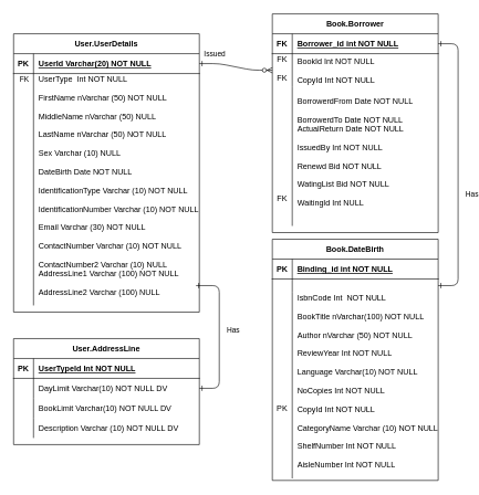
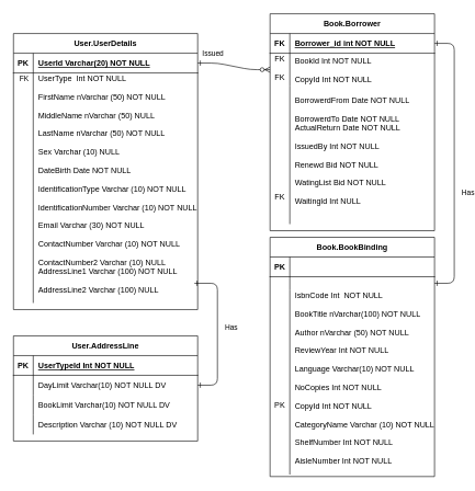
- <mxCell id="23" value="Book.DateBirth" style="shape=table;startSize=30;container=1;collapsible=1;childLayout=tableLayout;fixedRows=1;rowLines=0;fontStyle=1;align=center;resizeLast=1;" parent="1" vertex="1"><mxGeometry x="410" y="360" width="250" height="364" as="geometry" /></mxCell>
+ <mxCell id="23" value="Book.BookBinding" style="shape=table;startSize=30;container=1;collapsible=1;childLayout=tableLayout;fixedRows=1;rowLines=0;fontStyle=1;align=center;resizeLast=1;" parent="1" vertex="1"><mxGeometry x="410" y="360" width="250" height="364" as="geometry" /></mxCell>
- <mxCell id="26" value="Binding_id int NOT NULL " style="shape=partialRectangle;overflow=hidden;connectable=0;fillColor=none;top=0;left=0;bottom=0;right=0;align=left;spacingLeft=6;fontStyle=5;" parent="24" vertex="1"><mxGeometry x="30" width="220" height="30" as="geometry" /></mxCell>
